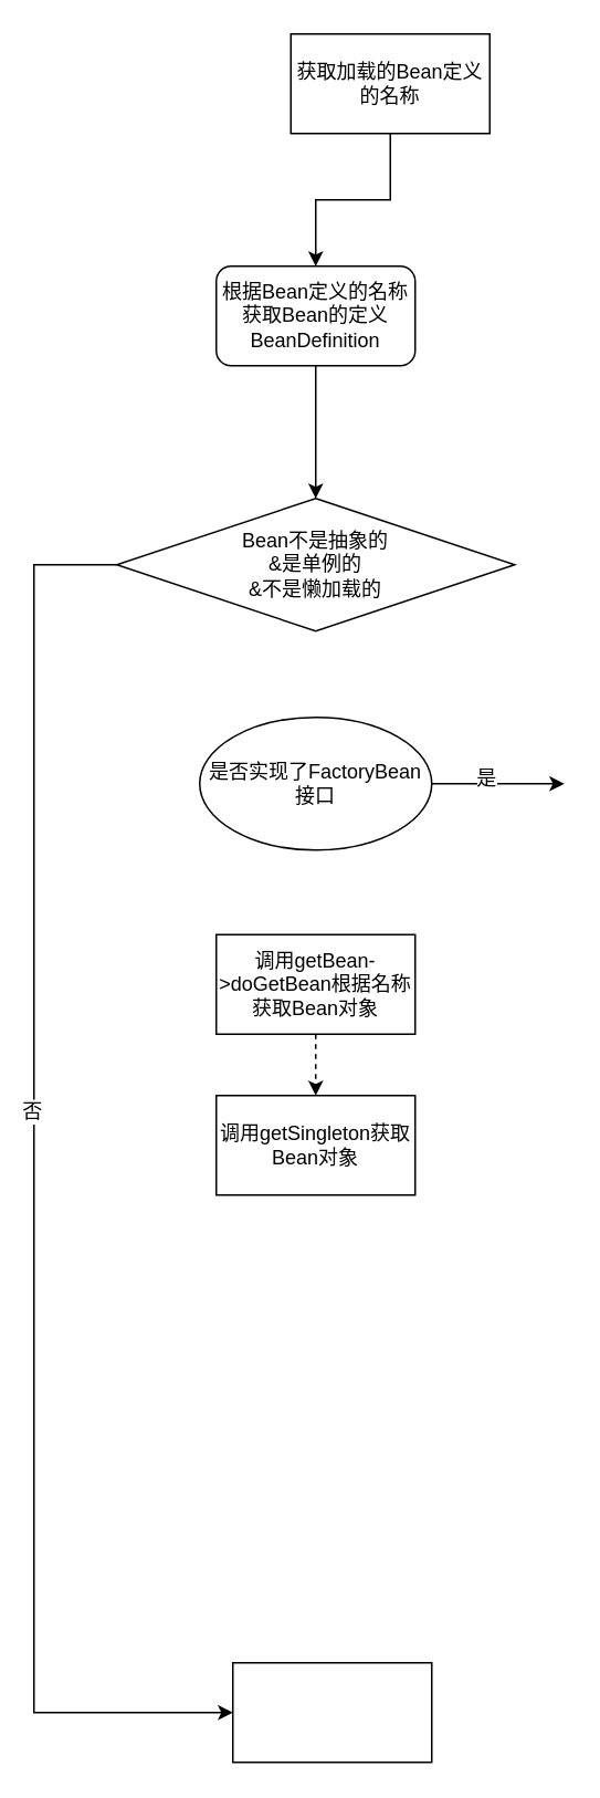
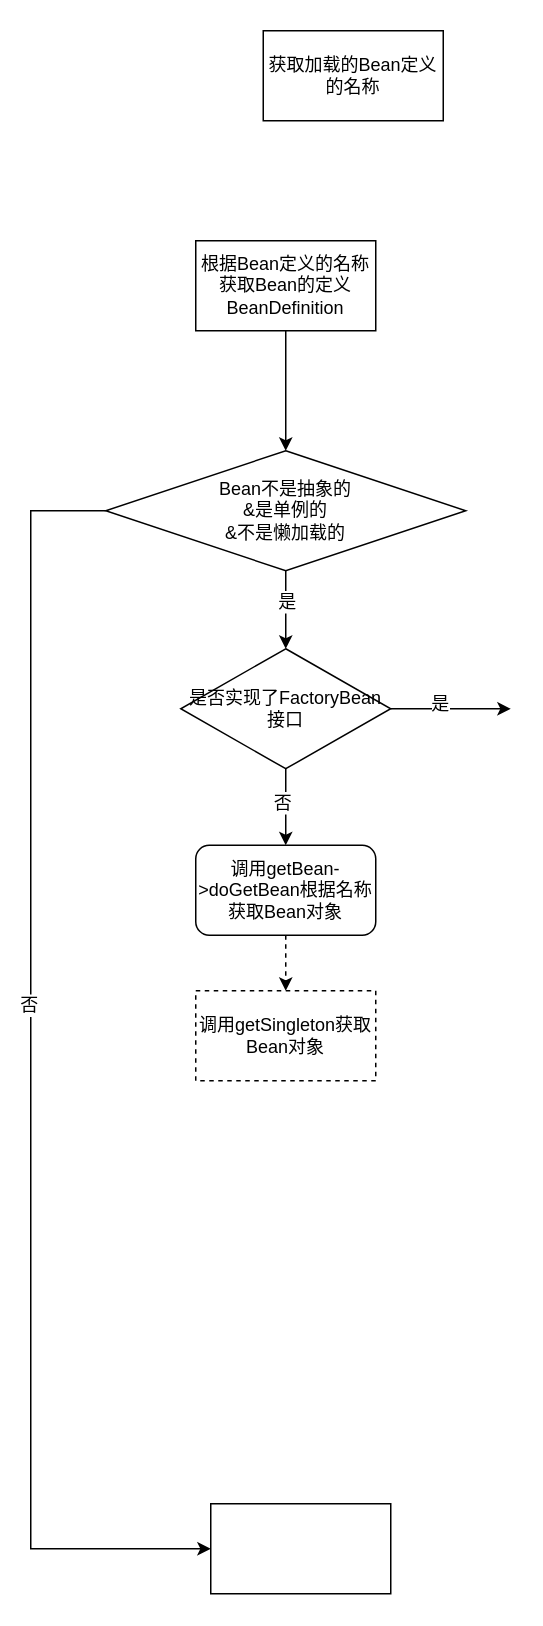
- <mxCell id="2" value="" style="edgeStyle=orthogonalEdgeStyle;rounded=0;orthogonalLoop=1;jettySize=auto;html=1;" edge="1" parent="1" source="3" target="5"><mxGeometry relative="1" as="geometry" /></mxCell>
- <mxCell id="5" value="根据Bean定义的名称获取Bean的定义BeanDefinition" style="whiteSpace=wrap;html=1;rounded=1;" vertex="1" parent="1"><mxGeometry x="130" y="160" width="120" height="60" as="geometry" /></mxCell>
+ <mxCell id="5" value="根据Bean定义的名称获取Bean的定义BeanDefinition" style="rounded=0;whiteSpace=wrap;html=1;" vertex="1" parent="1"><mxGeometry x="130" y="160" width="120" height="60" as="geometry" /></mxCell>
+ <mxCell id="6" value="" style="edgeStyle=orthogonalEdgeStyle;rounded=0;orthogonalLoop=1;jettySize=auto;html=1;entryX=0.5;entryY=0;entryDx=0;entryDy=0;" edge="1" parent="1" source="10" target="15"><mxGeometry relative="1" as="geometry"><mxPoint x="190" y="460" as="targetPoint" /></mxGeometry></mxCell>
+ <mxCell id="7" value="是" style="text;html=1;resizable=0;points=[];align=center;verticalAlign=middle;labelBackgroundColor=#ffffff;" vertex="1" connectable="0" parent="6"><mxGeometry x="-0.225" relative="1" as="geometry"><mxPoint as="offset" /></mxGeometry></mxCell>
- <mxCell id="15" value="是否实现了FactoryBean接口" style="ellipse;whiteSpace=wrap;html=1;" vertex="1" parent="1"><mxGeometry x="120" y="432" width="140" height="80" as="geometry" /></mxCell>
+ <mxCell id="15" value="是否实现了FactoryBean接口" style="rhombus;whiteSpace=wrap;html=1;" vertex="1" parent="1"><mxGeometry x="120" y="432" width="140" height="80" as="geometry" /></mxCell>
+ <mxCell id="13" value="" style="edgeStyle=orthogonalEdgeStyle;rounded=0;orthogonalLoop=1;jettySize=auto;html=1;entryX=0.5;entryY=0;entryDx=0;entryDy=0;" edge="1" parent="1" source="15" target="18"><mxGeometry relative="1" as="geometry"><mxPoint x="190" y="592" as="targetPoint" /></mxGeometry></mxCell>
+ <mxCell id="14" value="否" style="text;html=1;resizable=0;points=[];align=center;verticalAlign=middle;labelBackgroundColor=#ffffff;" vertex="1" connectable="0" parent="13"><mxGeometry x="-0.15" y="-3" relative="1" as="geometry"><mxPoint as="offset" /></mxGeometry></mxCell>
- <mxCell id="18" value="调用getBean-&amp;gt;doGetBean根据名称获取Bean对象" style="rounded=0;whiteSpace=wrap;html=1;" vertex="1" parent="1"><mxGeometry x="130" y="563" width="120" height="60" as="geometry" /></mxCell>
+ <mxCell id="18" value="调用getBean-&amp;gt;doGetBean根据名称获取Bean对象" style="whiteSpace=wrap;html=1;rounded=1;" vertex="1" parent="1"><mxGeometry x="130" y="563" width="120" height="60" as="geometry" /></mxCell>
- <mxCell id="19" value="调用getSingleton获取Bean对象" style="rounded=0;whiteSpace=wrap;html=1;" vertex="1" parent="1"><mxGeometry x="130" y="660" width="120" height="60" as="geometry" /></mxCell>
+ <mxCell id="19" value="调用getSingleton获取Bean对象" style="rounded=0;whiteSpace=wrap;html=1;dashed=1;" vertex="1" parent="1"><mxGeometry x="130" y="660" width="120" height="60" as="geometry" /></mxCell>
